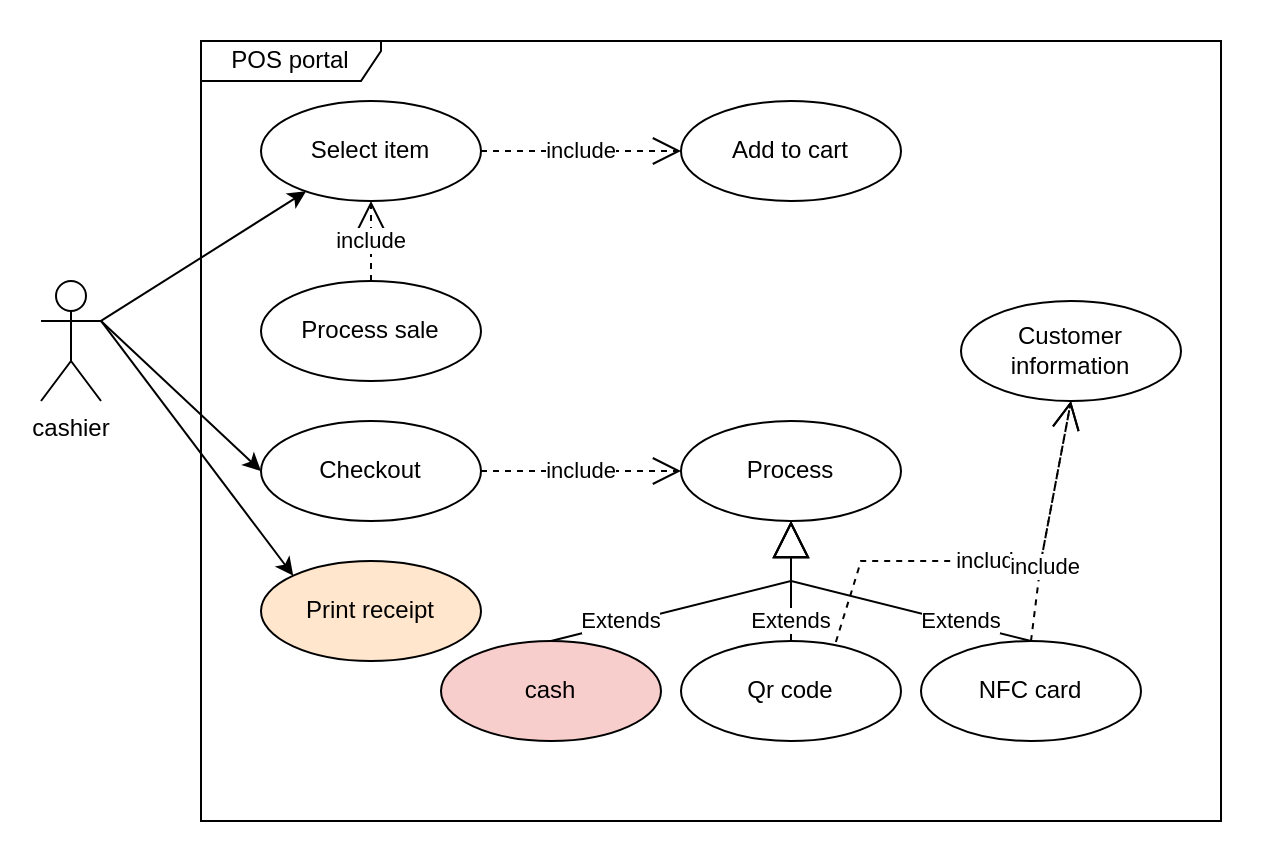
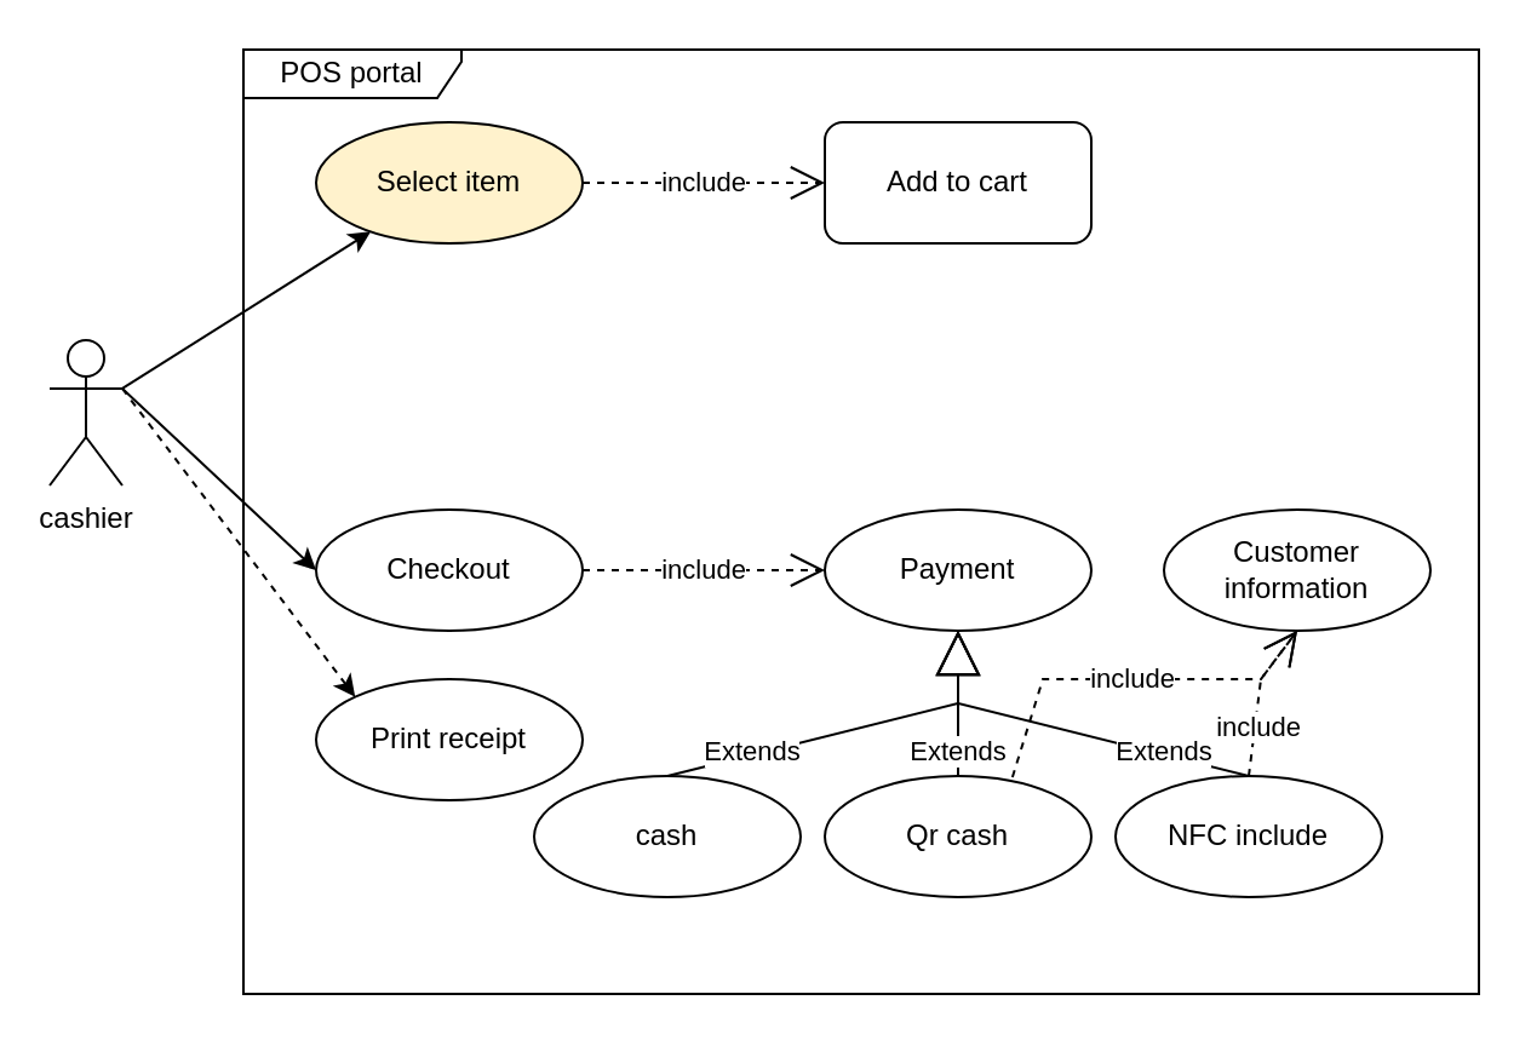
- <mxCell id="5" value="Select item" style="ellipse;whiteSpace=wrap;html=1;" vertex="1" parent="1"><mxGeometry x="130" y="50" width="110" height="50" as="geometry" /></mxCell>
+ <mxCell id="5" value="Select item" style="ellipse;whiteSpace=wrap;html=1;fillColor=#fff2cc;" vertex="1" parent="1"><mxGeometry x="130" y="50" width="110" height="50" as="geometry" /></mxCell>
- <mxCell id="6" value="Add to cart" style="ellipse;whiteSpace=wrap;html=1;" vertex="1" parent="1"><mxGeometry x="340" y="50" width="110" height="50" as="geometry" /></mxCell>
+ <mxCell id="6" value="Add to cart" style="whiteSpace=wrap;html=1;rounded=1;" vertex="1" parent="1"><mxGeometry x="340" y="50" width="110" height="50" as="geometry" /></mxCell>
- <mxCell id="14" value="include" style="endArrow=open;endSize=12;dashed=1;html=1;rounded=0;exitX=0.5;exitY=0;exitDx=0;exitDy=0;entryX=0.5;entryY=1;entryDx=0;entryDy=0;" edge="1" parent="1" source="4" target="5"><mxGeometry width="160" relative="1" as="geometry"><mxPoint x="80" y="200" as="sourcePoint" /><mxPoint x="240" y="200" as="targetPoint" /></mxGeometry></mxCell>
- <mxCell id="4" value="Process sale" style="ellipse;whiteSpace=wrap;html=1;" vertex="1" parent="1"><mxGeometry x="130" y="140" width="110" height="50" as="geometry" /></mxCell>
- <mxCell id="12" value="Customer information" style="ellipse;whiteSpace=wrap;html=1;" vertex="1" parent="1"><mxGeometry x="480" y="150" width="110" height="50" as="geometry" /></mxCell>
+ <mxCell id="12" value="Customer information" style="ellipse;whiteSpace=wrap;html=1;" vertex="1" parent="1"><mxGeometry x="480" y="210" width="110" height="50" as="geometry" /></mxCell>
- <mxCell id="23" value="" style="endArrow=classic;html=1;rounded=0;entryX=0;entryY=0;entryDx=0;entryDy=0;exitX=1;exitY=0.333;exitDx=0;exitDy=0;exitPerimeter=0;" edge="1" parent="1" source="3" target="24"><mxGeometry width="50" height="50" relative="1" as="geometry"><mxPoint x="30" y="160" as="sourcePoint" /><mxPoint x="160" y="300" as="targetPoint" /></mxGeometry></mxCell>
+ <mxCell id="23" value="" style="endArrow=classic;html=1;rounded=0;entryX=0;entryY=0;entryDx=0;entryDy=0;exitX=1;exitY=0.333;exitDx=0;exitDy=0;exitPerimeter=0;dashed=1;" edge="1" parent="1" source="3" target="24"><mxGeometry width="50" height="50" relative="1" as="geometry"><mxPoint x="30" y="160" as="sourcePoint" /><mxPoint x="160" y="300" as="targetPoint" /></mxGeometry></mxCell>
- <mxCell id="8" value="Process" style="ellipse;whiteSpace=wrap;html=1;" vertex="1" parent="1"><mxGeometry x="340" y="210" width="110" height="50" as="geometry" /></mxCell>
+ <mxCell id="8" value="Payment" style="ellipse;whiteSpace=wrap;html=1;" vertex="1" parent="1"><mxGeometry x="340" y="210" width="110" height="50" as="geometry" /></mxCell>
- <mxCell id="24" value="Print receipt" style="ellipse;whiteSpace=wrap;html=1;fillColor=#ffe6cc;" vertex="1" parent="1"><mxGeometry x="130" y="280" width="110" height="50" as="geometry" /></mxCell>
+ <mxCell id="24" value="Print receipt" style="ellipse;whiteSpace=wrap;html=1;" vertex="1" parent="1"><mxGeometry x="130" y="280" width="110" height="50" as="geometry" /></mxCell>
- <mxCell id="9" value="cash" style="ellipse;whiteSpace=wrap;html=1;fillColor=#f8cecc;" vertex="1" parent="1"><mxGeometry x="220" y="320" width="110" height="50" as="geometry" /></mxCell>
+ <mxCell id="9" value="cash" style="ellipse;whiteSpace=wrap;html=1;" vertex="1" parent="1"><mxGeometry x="220" y="320" width="110" height="50" as="geometry" /></mxCell>
- <mxCell id="10" value="Qr code" style="ellipse;whiteSpace=wrap;html=1;" vertex="1" parent="1"><mxGeometry x="340" y="320" width="110" height="50" as="geometry" /></mxCell>
+ <mxCell id="10" value="Qr cash" style="ellipse;whiteSpace=wrap;html=1;" vertex="1" parent="1"><mxGeometry x="340" y="320" width="110" height="50" as="geometry" /></mxCell>
- <mxCell id="11" value="NFC card" style="ellipse;whiteSpace=wrap;html=1;" vertex="1" parent="1"><mxGeometry x="460" y="320" width="110" height="50" as="geometry" /></mxCell>
+ <mxCell id="11" value="NFC include" style="ellipse;whiteSpace=wrap;html=1;" vertex="1" parent="1"><mxGeometry x="460" y="320" width="110" height="50" as="geometry" /></mxCell>
